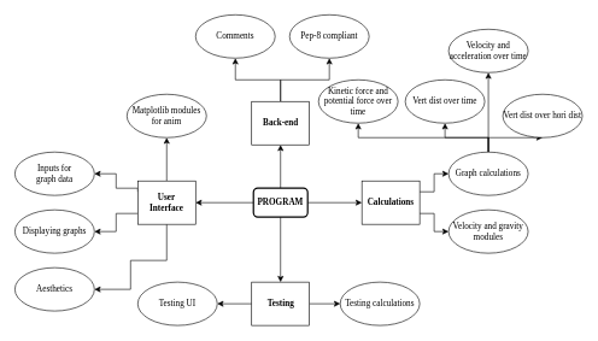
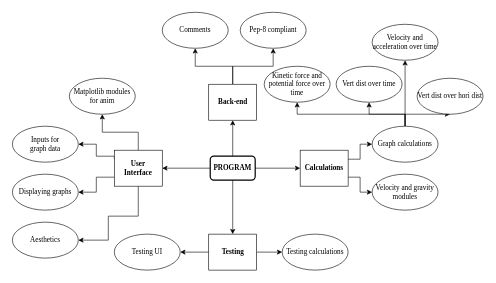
- <mxCell id="28" value="Matplotlib modules for anim" style="ellipse;whiteSpace=wrap;html=1;fontFamily=Verdana;" parent="1" vertex="1"><mxGeometry x="175" y="130" width="110" height="60" as="geometry" /></mxCell>
+ <mxCell id="28" value="Matplotlib modules for anim" style="ellipse;whiteSpace=wrap;html=1;fontFamily=Verdana;" parent="1" vertex="1"><mxGeometry x="115" y="130" width="110" height="60" as="geometry" /></mxCell>
